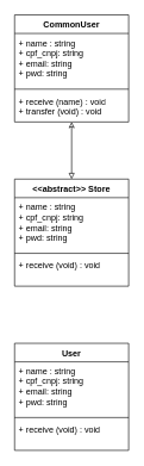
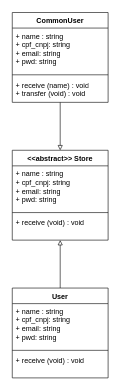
- <mxCell id="3" value="" style="edgeStyle=orthogonalEdgeStyle;rounded=0;orthogonalLoop=1;jettySize=auto;html=1;endArrow=classic;endFill=0;startArrow=block;startFill=0;" edge="1" parent="1" source="4" target="12"><mxGeometry relative="1" as="geometry" /></mxCell>
+ <mxCell id="3" value="" style="edgeStyle=orthogonalEdgeStyle;rounded=0;orthogonalLoop=1;jettySize=auto;html=1;endArrow=none;endFill=0;startArrow=block;startFill=0;" edge="1" parent="1" source="4" target="12"><mxGeometry relative="1" as="geometry" /></mxCell>
+ <mxCell id="2" value="" style="edgeStyle=orthogonalEdgeStyle;rounded=0;orthogonalLoop=1;jettySize=auto;html=1;endArrow=none;endFill=0;jumpStyle=line;startArrow=block;startFill=0;" edge="1" parent="1" source="4" target="8"><mxGeometry relative="1" as="geometry" /></mxCell>
